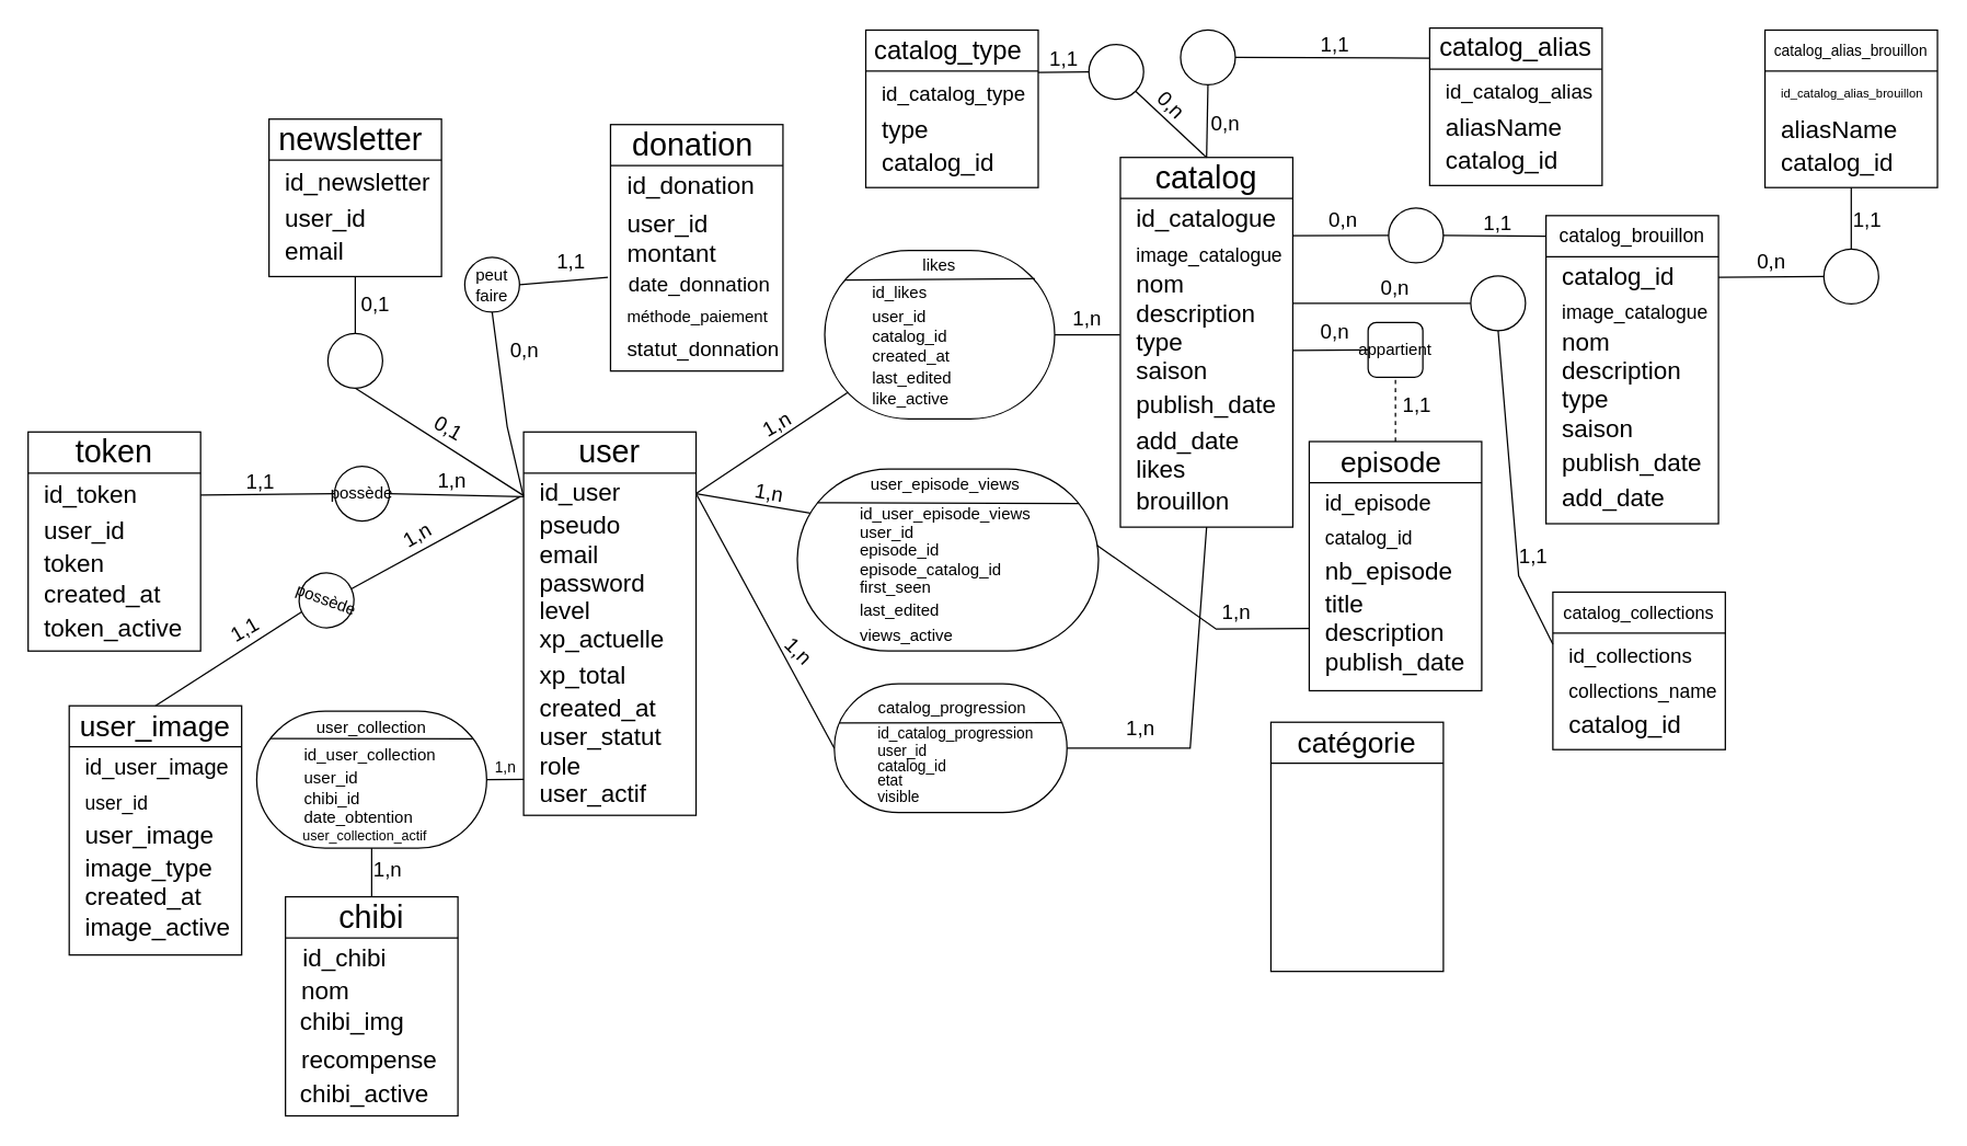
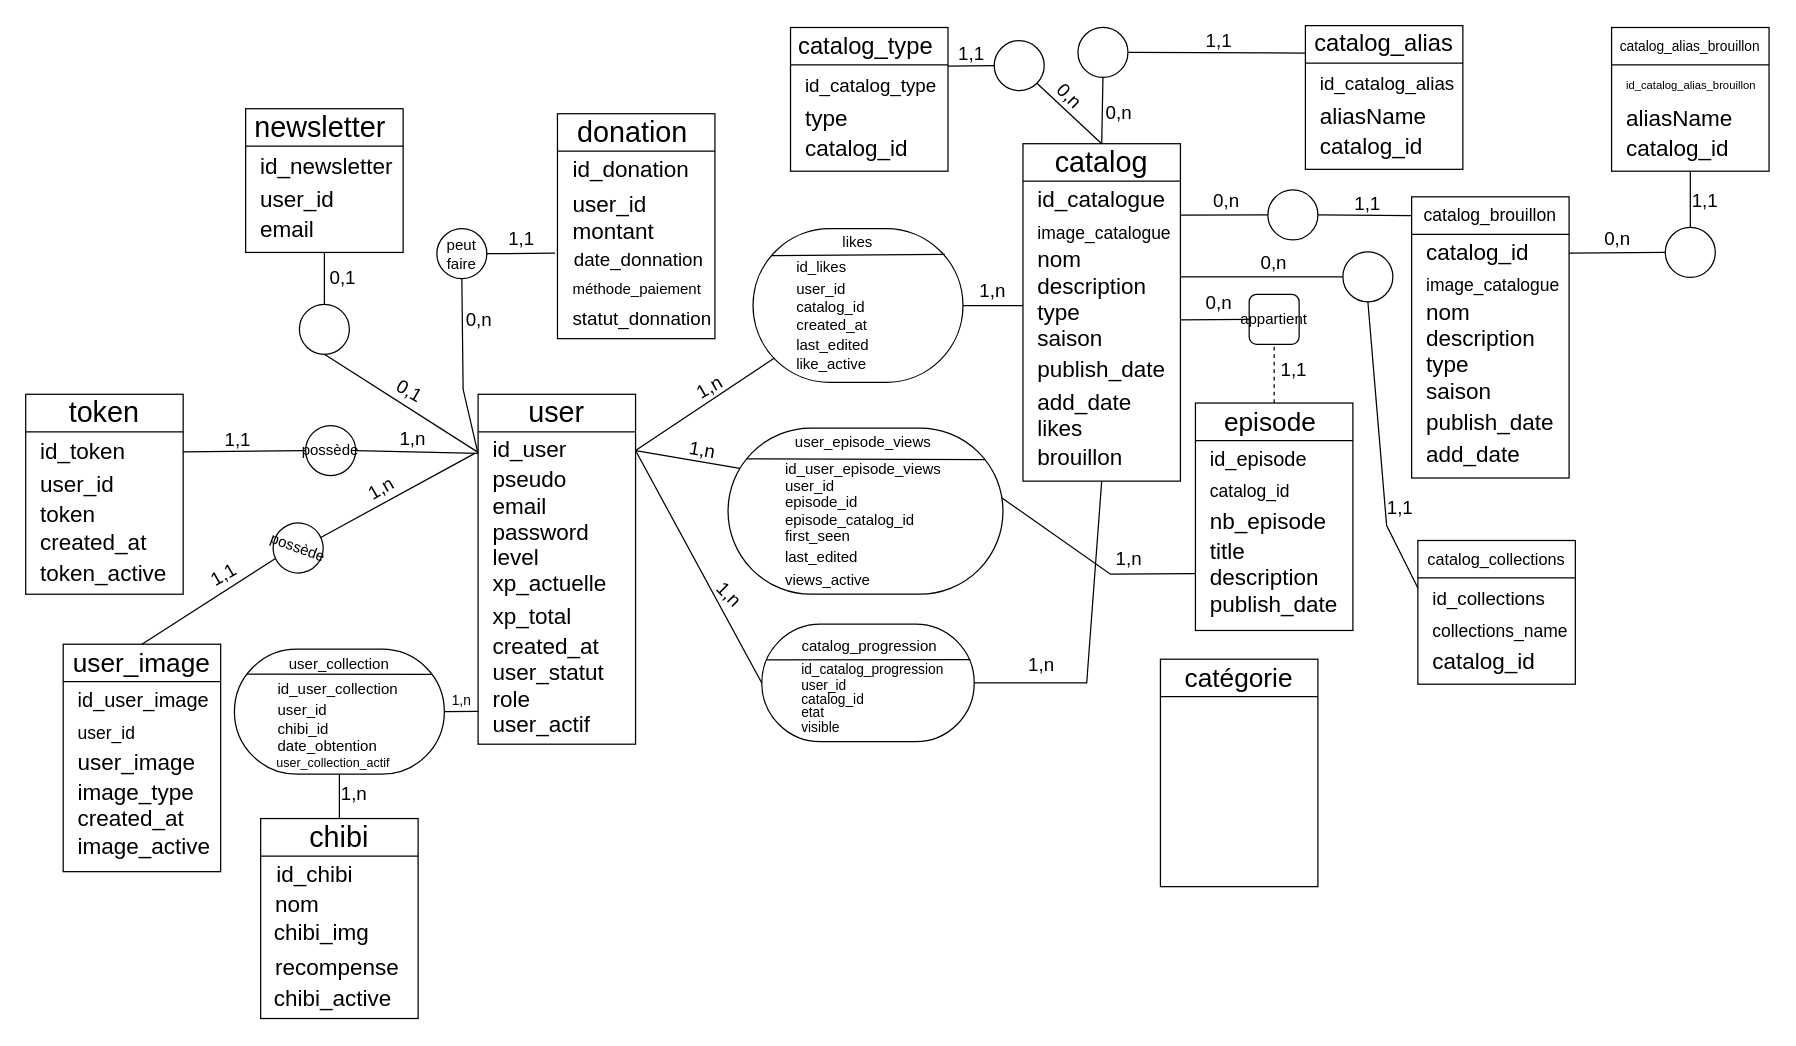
- <mxCell id="149" value="peut faire" style="ellipse;whiteSpace=wrap;html=1;aspect=fixed;" parent="1" vertex="1"><mxGeometry x="339" y="187.5" width="40" height="40" as="geometry" /></mxCell>
+ <mxCell id="149" value="peut faire" style="ellipse;whiteSpace=wrap;html=1;aspect=fixed;" parent="1" vertex="1"><mxGeometry x="349" y="182.5" width="40" height="40" as="geometry" /></mxCell>
